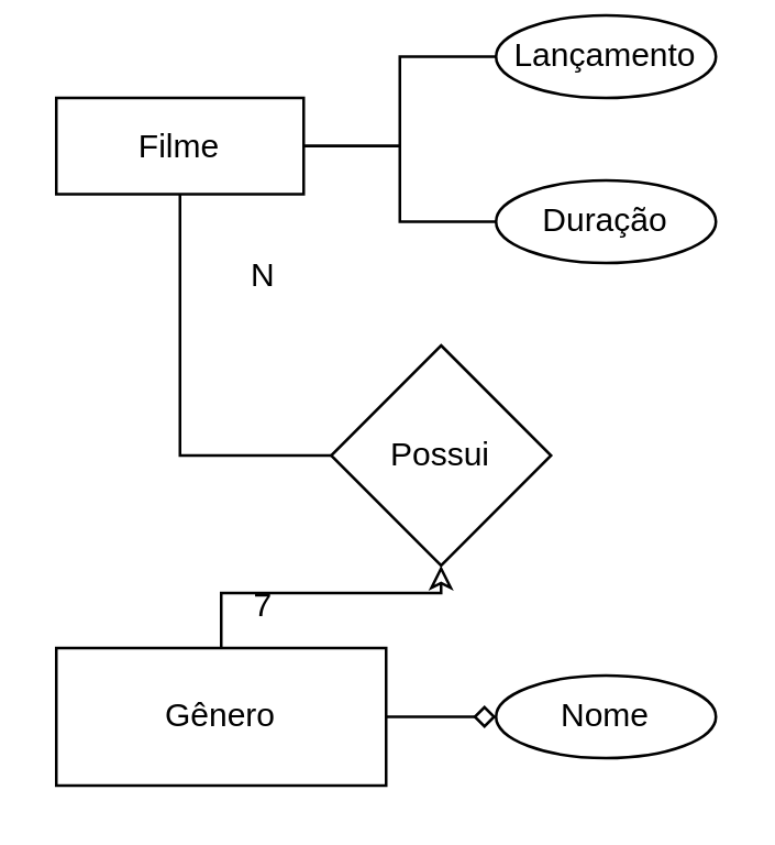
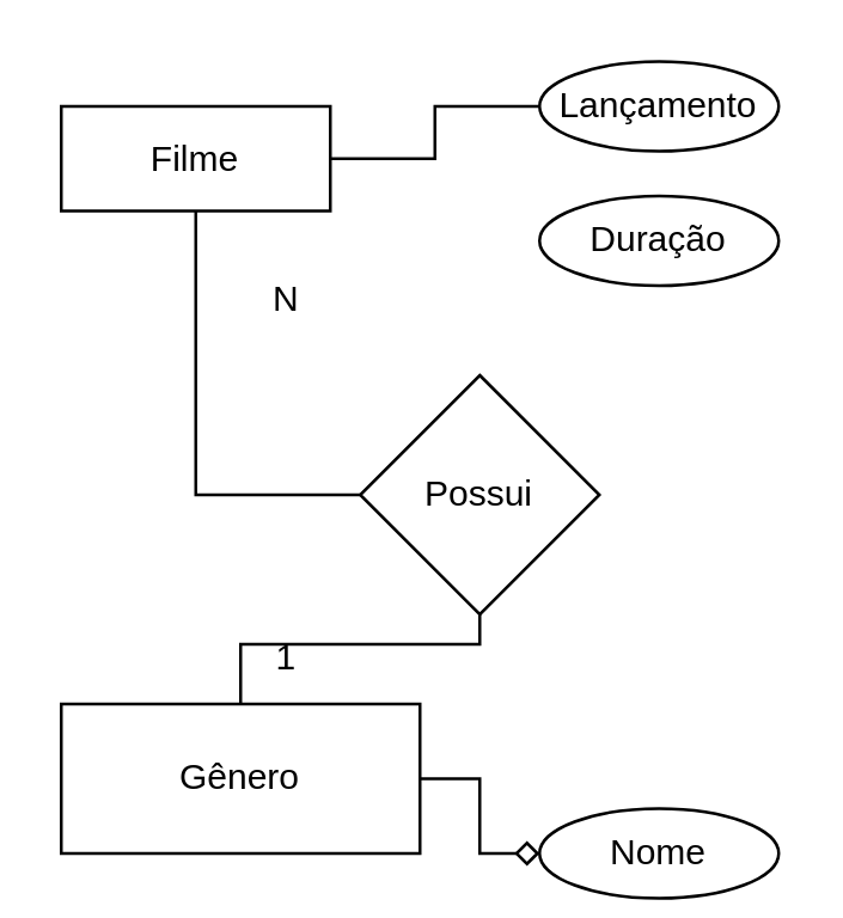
- <mxCell id="12" value="Lançamento" style="ellipse;whiteSpace=wrap;html=1;" parent="1" vertex="1"><mxGeometry x="180" y="5" width="80" height="30" as="geometry" /></mxCell>
+ <mxCell id="12" value="Lançamento" style="ellipse;whiteSpace=wrap;html=1;" parent="1" vertex="1"><mxGeometry x="180" y="20" width="80" height="30" as="geometry" /></mxCell>
- <mxCell id="3" style="edgeStyle=orthogonalEdgeStyle;rounded=0;orthogonalLoop=1;jettySize=auto;html=1;entryX=0;entryY=0.5;entryDx=0;entryDy=0;endArrow=none;endFill=0;" parent="1" source="4" target="13" edge="1"><mxGeometry relative="1" as="geometry" /></mxCell>
- <mxCell id="5" style="edgeStyle=orthogonalEdgeStyle;rounded=0;orthogonalLoop=1;jettySize=auto;html=1;entryX=0.5;entryY=1;entryDx=0;entryDy=0;endArrow=classic;endFill=0;" parent="1" source="7" target="9" edge="1"><mxGeometry relative="1" as="geometry" /></mxCell>
+ <mxCell id="5" style="edgeStyle=orthogonalEdgeStyle;rounded=0;orthogonalLoop=1;jettySize=auto;html=1;entryX=0.5;entryY=1;entryDx=0;entryDy=0;endArrow=none;endFill=0;" parent="1" source="7" target="9" edge="1"><mxGeometry relative="1" as="geometry" /></mxCell>
- <mxCell id="10" value="7" style="text;html=1;align=center;verticalAlign=middle;resizable=0;points=[];autosize=1;strokeColor=none;fillColor=none;" parent="1" vertex="1"><mxGeometry x="80" y="205" width="30" height="30" as="geometry" /></mxCell>
+ <mxCell id="10" value="1" style="text;html=1;align=center;verticalAlign=middle;resizable=0;points=[];autosize=1;strokeColor=none;fillColor=none;" parent="1" vertex="1"><mxGeometry x="80" y="205" width="30" height="30" as="geometry" /></mxCell>
- <mxCell id="14" value="Nome" style="ellipse;whiteSpace=wrap;html=1;" parent="1" vertex="1"><mxGeometry x="180" y="245" width="80" height="30" as="geometry" /></mxCell>
+ <mxCell id="14" value="Nome" style="ellipse;whiteSpace=wrap;html=1;" parent="1" vertex="1"><mxGeometry x="180" y="270" width="80" height="30" as="geometry" /></mxCell>
